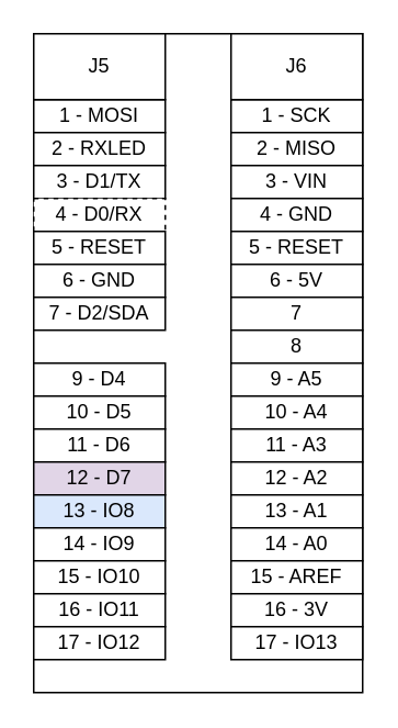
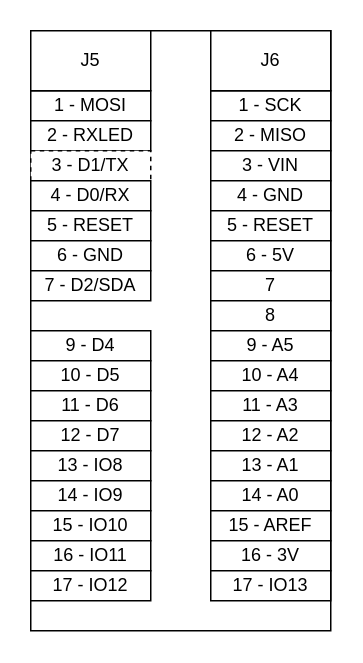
- <mxCell id="25" value="3 - D1/TX&lt;br&gt;" style="rounded=0;whiteSpace=wrap;html=1;" vertex="1" parent="22"><mxGeometry y="80" width="80" height="20" as="geometry" /></mxCell>
+ <mxCell id="25" value="3 - D1/TX&lt;br&gt;" style="rounded=0;whiteSpace=wrap;html=1;dashed=1;" vertex="1" parent="22"><mxGeometry y="80" width="80" height="20" as="geometry" /></mxCell>
- <mxCell id="27" value="4 - D0/RX&lt;br&gt;" style="rounded=0;whiteSpace=wrap;html=1;dashed=1;" vertex="1" parent="22"><mxGeometry y="100" width="80" height="20" as="geometry" /></mxCell>
+ <mxCell id="27" value="4 - D0/RX&lt;br&gt;" style="rounded=0;whiteSpace=wrap;html=1;" vertex="1" parent="22"><mxGeometry y="100" width="80" height="20" as="geometry" /></mxCell>
- <mxCell id="34" value="12 - D7&lt;br&gt;" style="rounded=0;whiteSpace=wrap;html=1;fillColor=#e1d5e7;" vertex="1" parent="22"><mxGeometry y="260" width="80" height="20" as="geometry" /></mxCell>
+ <mxCell id="34" value="12 - D7&lt;br&gt;" style="rounded=0;whiteSpace=wrap;html=1;" vertex="1" parent="22"><mxGeometry y="260" width="80" height="20" as="geometry" /></mxCell>
- <mxCell id="35" value="13 - IO8&lt;br&gt;" style="rounded=0;whiteSpace=wrap;html=1;fillColor=#dae8fc;" vertex="1" parent="22"><mxGeometry y="280" width="80" height="20" as="geometry" /></mxCell>
+ <mxCell id="35" value="13 - IO8&lt;br&gt;" style="rounded=0;whiteSpace=wrap;html=1;" vertex="1" parent="22"><mxGeometry y="280" width="80" height="20" as="geometry" /></mxCell>
